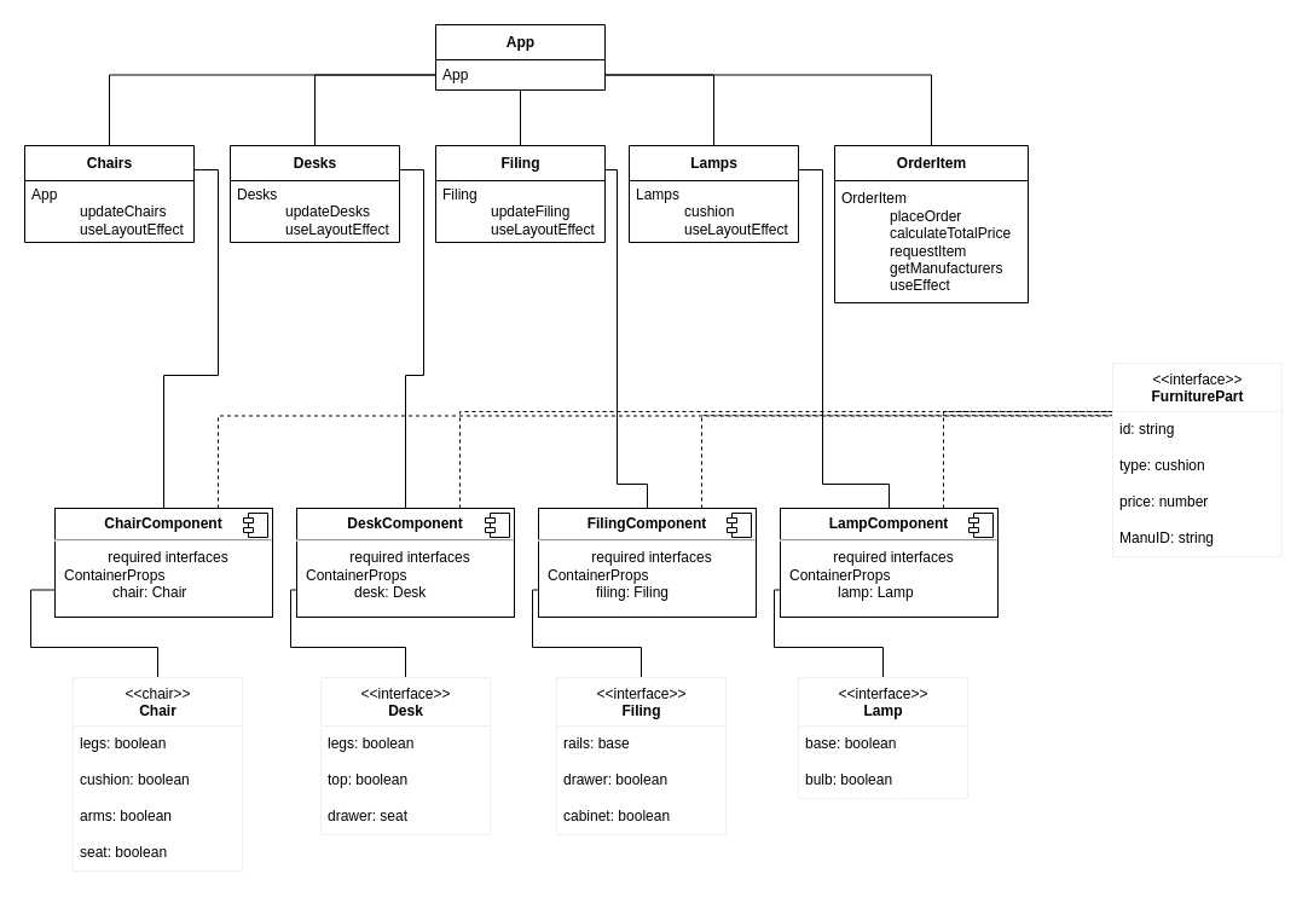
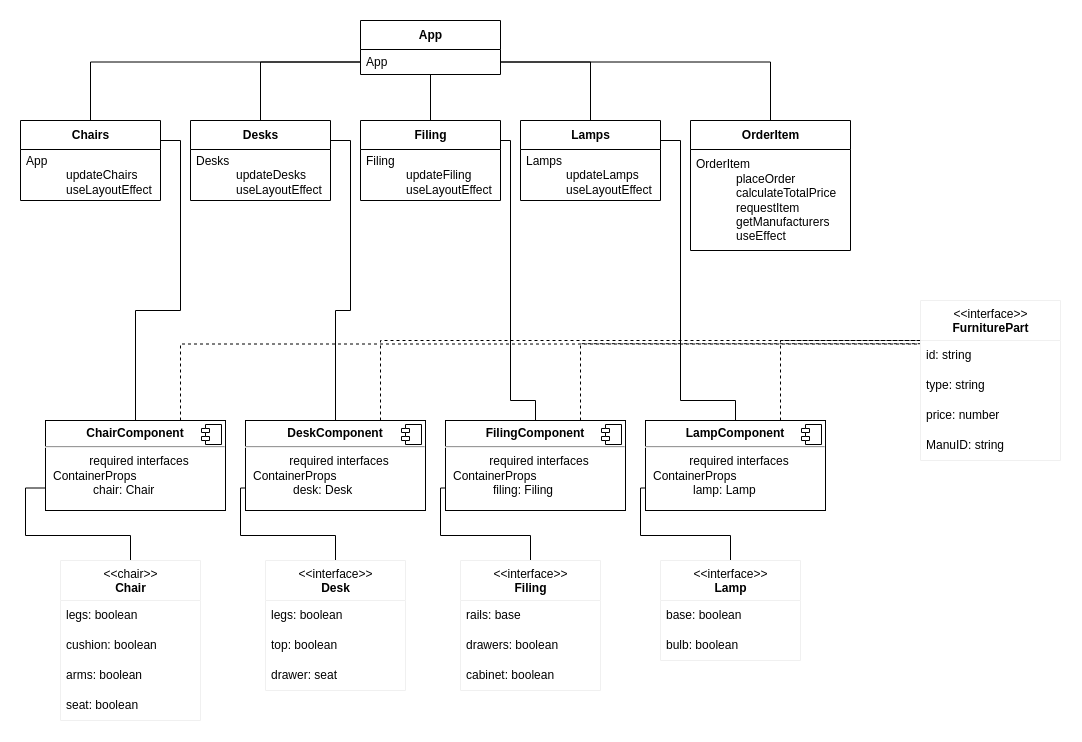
- <mxCell id="34" value="Lamps&lt;br&gt;&lt;blockquote style=&quot;margin: 0 0 0 40px ; border: none ; padding: 0px&quot;&gt;cushion&lt;/blockquote&gt;&lt;blockquote style=&quot;margin: 0 0 0 40px ; border: none ; padding: 0px&quot;&gt;useLayoutEffect&lt;/blockquote&gt;" style="text;html=1;strokeColor=none;fillColor=none;align=left;verticalAlign=middle;spacingLeft=4;spacingRight=4;overflow=hidden;rotatable=0;points=[[0,0.5],[1,0.5]];portConstraint=eastwest;" vertex="1" parent="33"><mxGeometry y="29" width="140" height="51" as="geometry" /></mxCell>
+ <mxCell id="34" value="Lamps&lt;br&gt;&lt;blockquote style=&quot;margin: 0 0 0 40px ; border: none ; padding: 0px&quot;&gt;updateLamps&lt;/blockquote&gt;&lt;blockquote style=&quot;margin: 0 0 0 40px ; border: none ; padding: 0px&quot;&gt;useLayoutEffect&lt;/blockquote&gt;" style="text;html=1;strokeColor=none;fillColor=none;align=left;verticalAlign=middle;spacingLeft=4;spacingRight=4;overflow=hidden;rotatable=0;points=[[0,0.5],[1,0.5]];portConstraint=eastwest;" vertex="1" parent="33"><mxGeometry y="29" width="140" height="51" as="geometry" /></mxCell>
- <mxCell id="40" value="type: cushion" style="text;html=1;strokeColor=none;fillColor=none;align=left;verticalAlign=middle;spacingLeft=4;spacingRight=4;overflow=hidden;rotatable=0;points=[[0,0.5],[1,0.5]];portConstraint=eastwest;" vertex="1" parent="38"><mxGeometry y="70" width="140" height="30" as="geometry" /></mxCell>
+ <mxCell id="40" value="type: string" style="text;html=1;strokeColor=none;fillColor=none;align=left;verticalAlign=middle;spacingLeft=4;spacingRight=4;overflow=hidden;rotatable=0;points=[[0,0.5],[1,0.5]];portConstraint=eastwest;" vertex="1" parent="38"><mxGeometry y="70" width="140" height="30" as="geometry" /></mxCell>
- <mxCell id="54" value="drawer: boolean" style="text;html=1;strokeColor=none;fillColor=none;align=left;verticalAlign=middle;spacingLeft=4;spacingRight=4;overflow=hidden;rotatable=0;points=[[0,0.5],[1,0.5]];portConstraint=eastwest;" vertex="1" parent="52"><mxGeometry y="70" width="140" height="30" as="geometry" /></mxCell>
+ <mxCell id="54" value="drawers: boolean" style="text;html=1;strokeColor=none;fillColor=none;align=left;verticalAlign=middle;spacingLeft=4;spacingRight=4;overflow=hidden;rotatable=0;points=[[0,0.5],[1,0.5]];portConstraint=eastwest;" vertex="1" parent="52"><mxGeometry y="70" width="140" height="30" as="geometry" /></mxCell>
